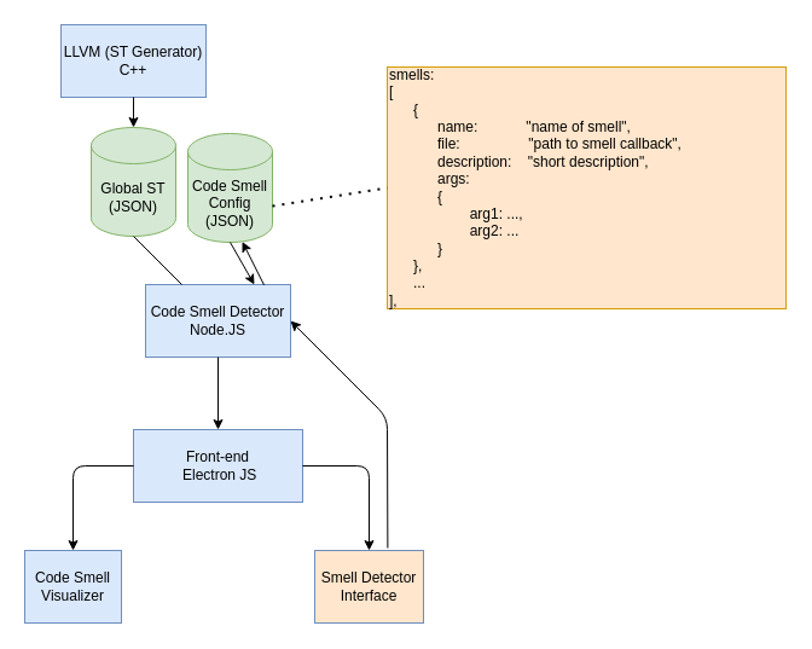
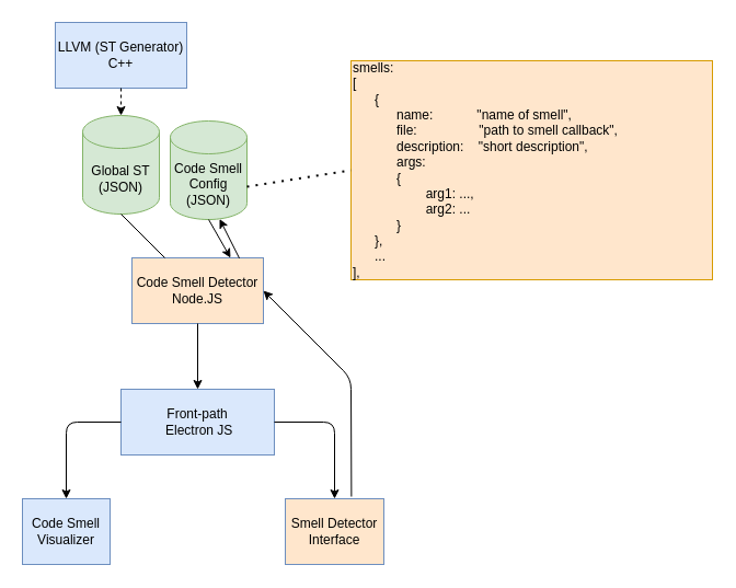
- <mxCell id="4" value="" style="endArrow=classic;html=1;exitX=0.5;exitY=1;exitDx=0;exitDy=0;" edge="1" parent="1" source="2" target="3"><mxGeometry width="50" height="50" relative="1" as="geometry"><mxPoint x="130" y="135" as="sourcePoint" /><mxPoint x="180" y="85" as="targetPoint" /></mxGeometry></mxCell>
+ <mxCell id="4" value="" style="endArrow=classic;html=1;exitX=0.5;exitY=1;exitDx=0;exitDy=0;dashed=1;" edge="1" parent="1" source="2" target="3"><mxGeometry width="50" height="50" relative="1" as="geometry"><mxPoint x="130" y="135" as="sourcePoint" /><mxPoint x="180" y="85" as="targetPoint" /></mxGeometry></mxCell>
- <mxCell id="6" value="Code Smell Detector&lt;br&gt;Node.JS" style="rounded=0;whiteSpace=wrap;html=1;fillColor=#dae8fc;strokeColor=#6c8ebf;" vertex="1" parent="1"><mxGeometry x="120" y="235" width="120" height="60" as="geometry" /></mxCell>
+ <mxCell id="6" value="Code Smell Detector&lt;br&gt;Node.JS" style="rounded=0;whiteSpace=wrap;html=1;fillColor=#ffe6cc;strokeColor=#6c8ebf;" vertex="1" parent="1"><mxGeometry x="120" y="235" width="120" height="60" as="geometry" /></mxCell>
- <mxCell id="11" value="Front-end&lt;br&gt;&amp;nbsp;Electron JS" style="rounded=0;whiteSpace=wrap;html=1;fillColor=#dae8fc;strokeColor=#6c8ebf;" vertex="1" parent="1"><mxGeometry x="110" y="355" width="140" height="60" as="geometry" /></mxCell>
+ <mxCell id="11" value="Front-path&lt;br&gt;&amp;nbsp;Electron JS" style="rounded=0;whiteSpace=wrap;html=1;fillColor=#dae8fc;strokeColor=#6c8ebf;" vertex="1" parent="1"><mxGeometry x="110" y="355" width="140" height="60" as="geometry" /></mxCell>
